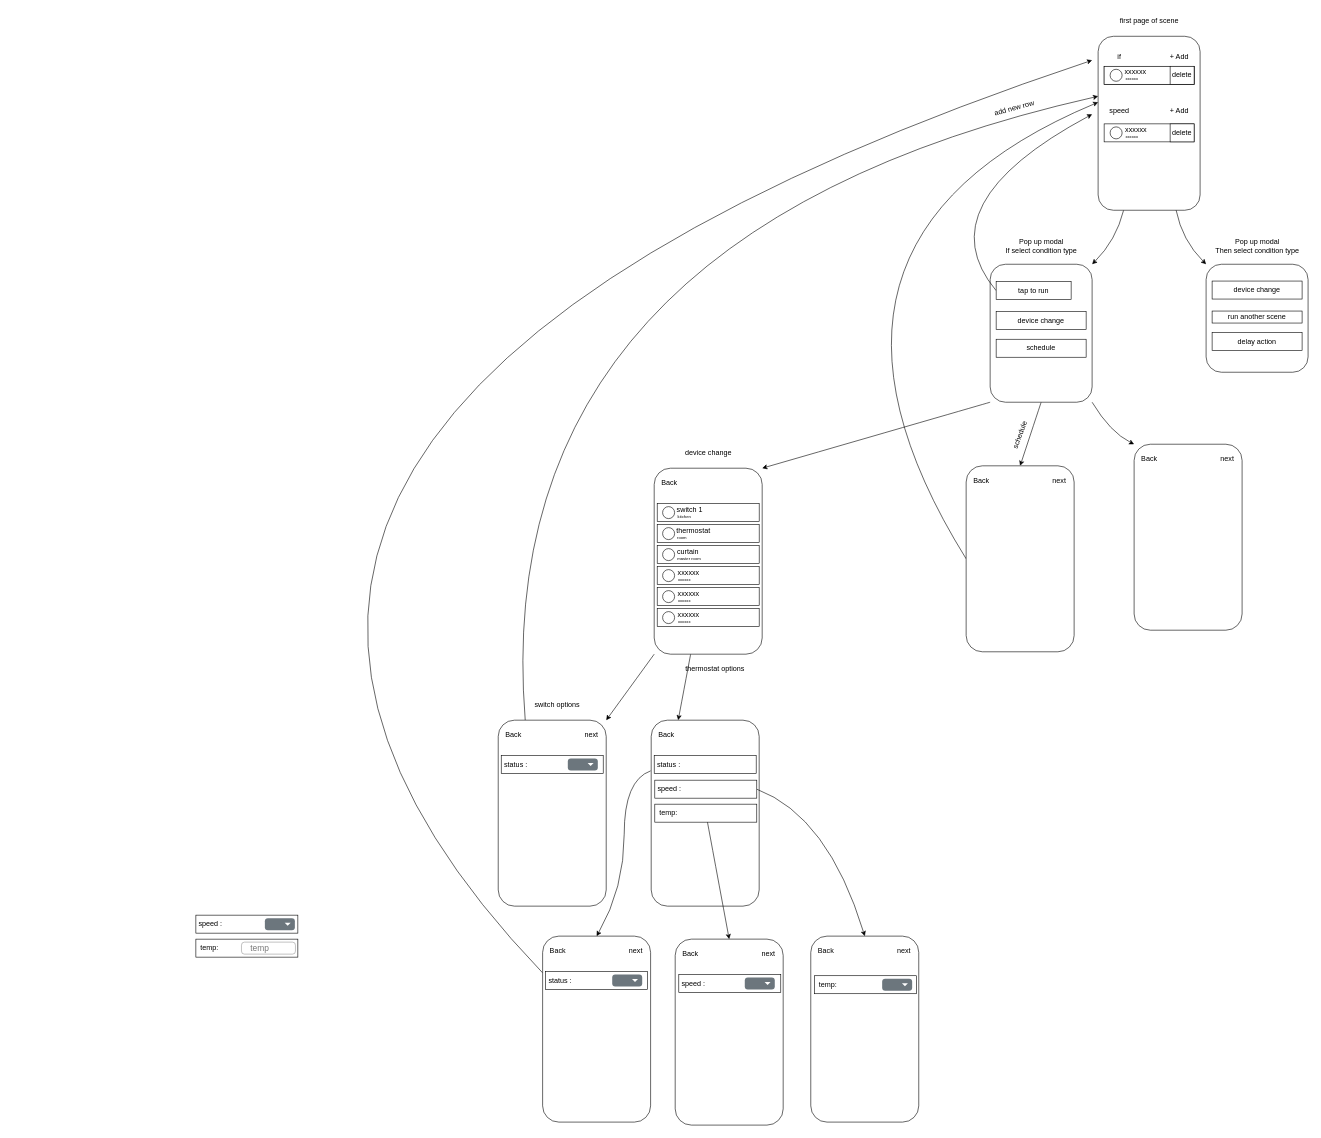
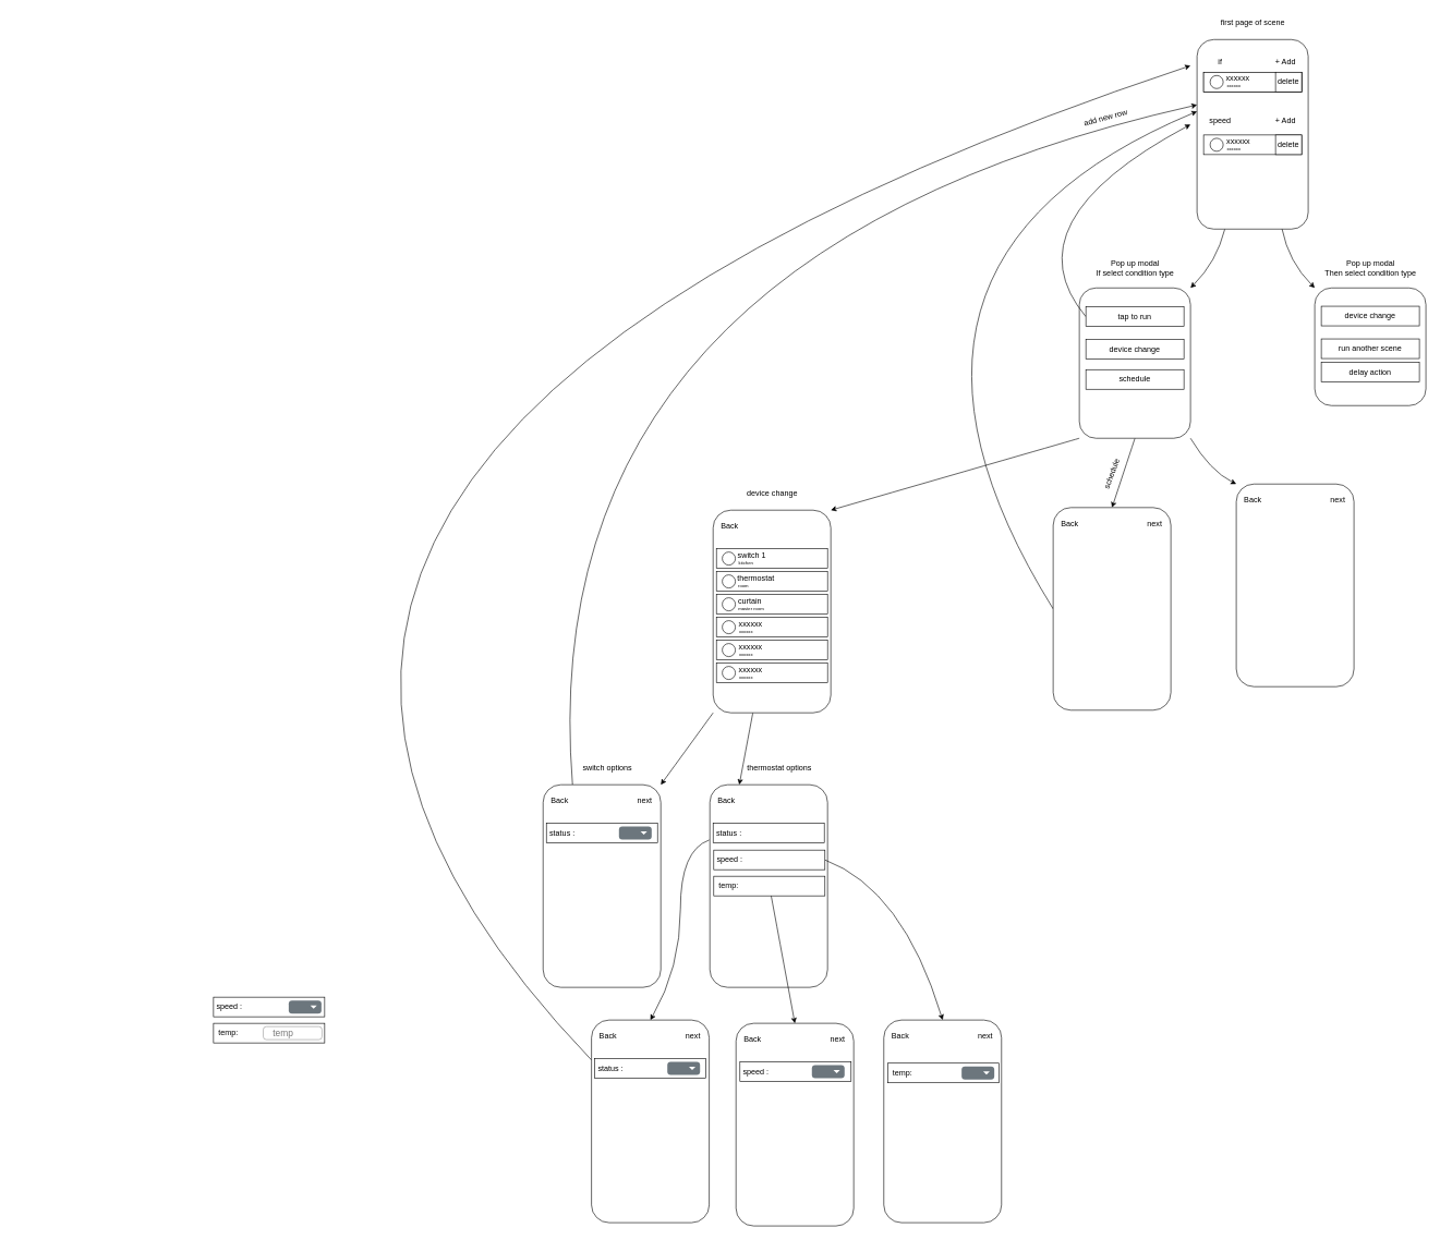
- <mxCell id="17" value="tap to run" style="whiteSpace=wrap;html=1;" vertex="1" parent="1"><mxGeometry x="1660" y="469" width="125" height="30" as="geometry" /></mxCell>
+ <mxCell id="17" value="tap to run" style="whiteSpace=wrap;html=1;" vertex="1" parent="1"><mxGeometry x="1660" y="469" width="150" height="30" as="geometry" /></mxCell>
- <mxCell id="24" value="run another scene" style="whiteSpace=wrap;html=1;" vertex="1" parent="1"><mxGeometry x="2020" y="518" width="150" height="20" as="geometry" /></mxCell>
+ <mxCell id="24" value="run another scene" style="whiteSpace=wrap;html=1;" vertex="1" parent="1"><mxGeometry x="2020" y="518" width="150" height="30" as="geometry" /></mxCell>
- <mxCell id="80" value="&lt;span style=&quot;font-size: 12px;&quot;&gt;thermostat options&lt;/span&gt;" style="text;html=1;align=center;verticalAlign=middle;resizable=0;points=[];autosize=1;strokeColor=none;fillColor=none;fontSize=7;" vertex="1" parent="1"><mxGeometry x="1131" y="1100" width="120" height="30" as="geometry" /></mxCell>
+ <mxCell id="80" value="&lt;span style=&quot;font-size: 12px;&quot;&gt;thermostat options&lt;/span&gt;" style="text;html=1;align=center;verticalAlign=middle;resizable=0;points=[];autosize=1;strokeColor=none;fillColor=none;fontSize=7;" vertex="1" parent="1"><mxGeometry x="1131" y="1160" width="120" height="30" as="geometry" /></mxCell>
